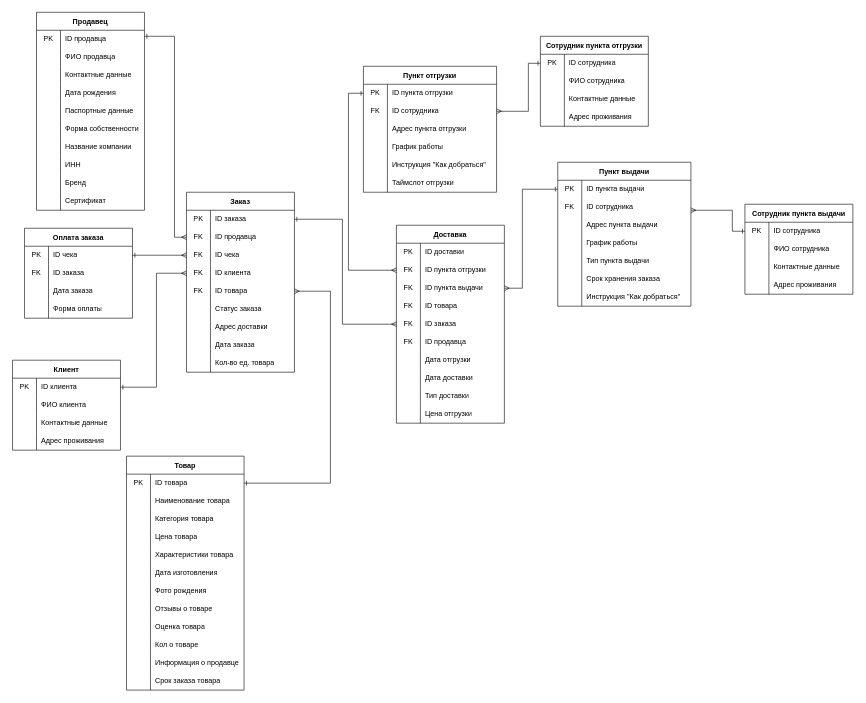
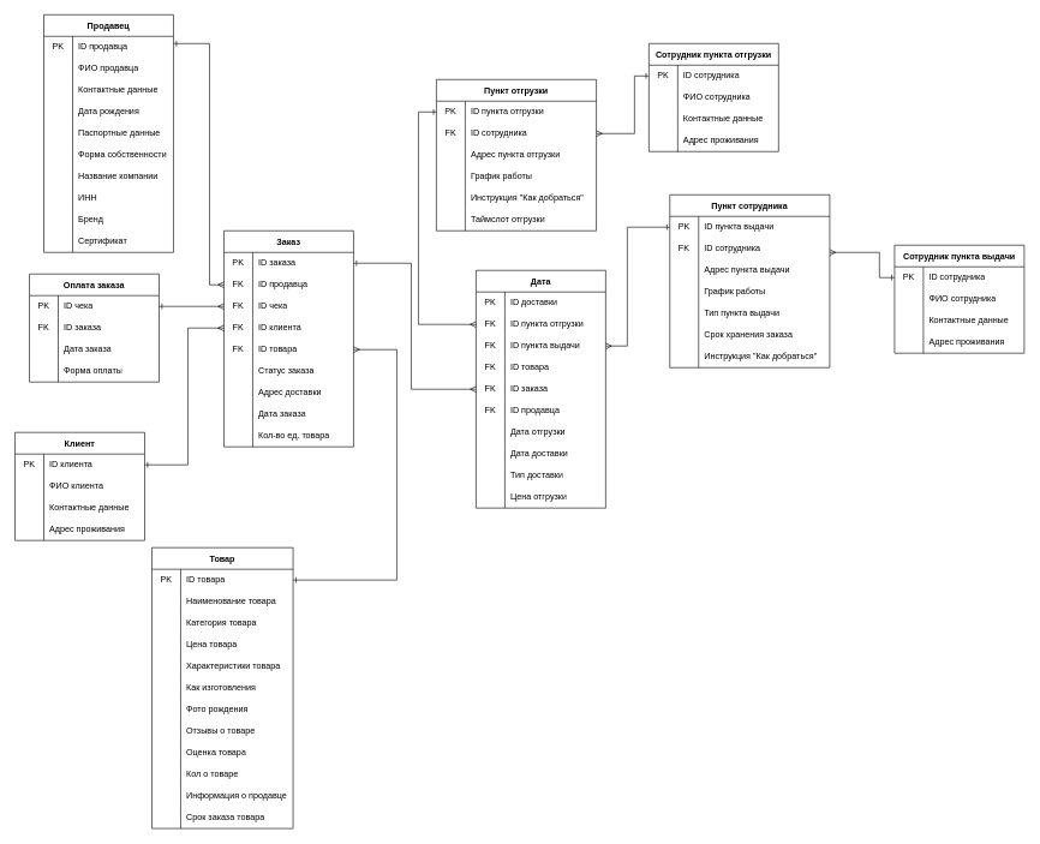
- <mxCell id="130" value="Пункт выдачи" style="shape=table;startSize=30;container=1;collapsible=0;childLayout=tableLayout;fixedRows=1;rowLines=0;fontStyle=1;sketch=0;fillColor=none;gradientColor=none;" parent="1" vertex="1"><mxGeometry x="929" y="270" width="222" height="240" as="geometry" /></mxCell>
+ <mxCell id="130" value="Пункт сотрудника" style="shape=table;startSize=30;container=1;collapsible=0;childLayout=tableLayout;fixedRows=1;rowLines=0;fontStyle=1;sketch=0;fillColor=none;gradientColor=none;" parent="1" vertex="1"><mxGeometry x="929" y="270" width="222" height="240" as="geometry" /></mxCell>
- <mxCell id="152" value="Доставка" style="shape=table;startSize=30;container=1;collapsible=0;childLayout=tableLayout;fixedRows=1;rowLines=0;fontStyle=1;sketch=0;fillColor=none;gradientColor=none;" parent="1" vertex="1"><mxGeometry x="660" y="375" width="180" height="330" as="geometry" /></mxCell>
+ <mxCell id="152" value="Дата" style="shape=table;startSize=30;container=1;collapsible=0;childLayout=tableLayout;fixedRows=1;rowLines=0;fontStyle=1;sketch=0;fillColor=none;gradientColor=none;" parent="1" vertex="1"><mxGeometry x="660" y="375" width="180" height="330" as="geometry" /></mxCell>
- <mxCell id="51" value="Дата изготовления" style="shape=partialRectangle;html=1;whiteSpace=wrap;connectable=0;fillColor=none;top=0;left=0;bottom=0;right=0;align=left;spacingLeft=6;overflow=hidden;" parent="49" vertex="1"><mxGeometry x="40" width="156" height="30" as="geometry"><mxRectangle width="156" height="30" as="alternateBounds" /></mxGeometry></mxCell>
+ <mxCell id="51" value="Как изготовления" style="shape=partialRectangle;html=1;whiteSpace=wrap;connectable=0;fillColor=none;top=0;left=0;bottom=0;right=0;align=left;spacingLeft=6;overflow=hidden;" parent="49" vertex="1"><mxGeometry x="40" width="156" height="30" as="geometry"><mxRectangle width="156" height="30" as="alternateBounds" /></mxGeometry></mxCell>
